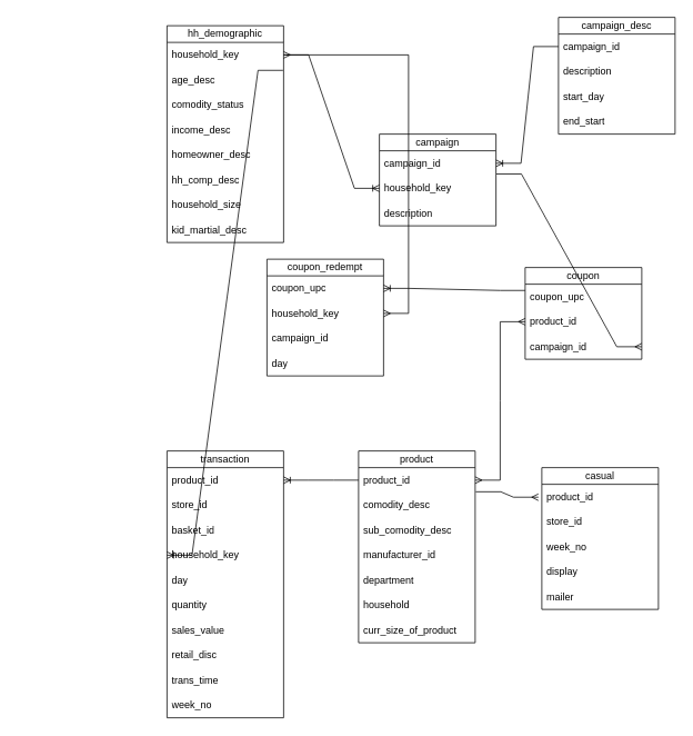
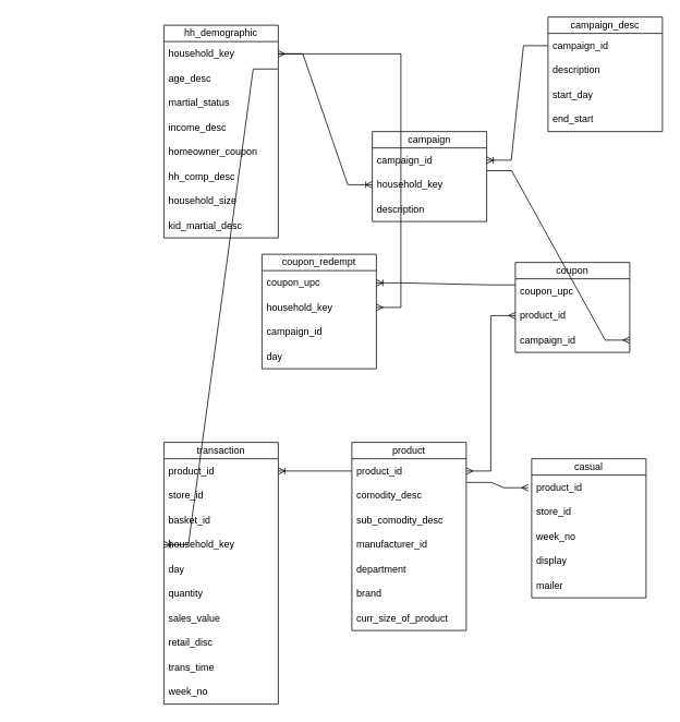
- <mxCell id="5" value="comodity_status" style="text;strokeColor=none;fillColor=none;align=left;verticalAlign=middle;spacingLeft=4;spacingRight=4;overflow=hidden;points=[[0,0.5],[1,0.5]];portConstraint=eastwest;rotatable=0;whiteSpace=wrap;html=1;" parent="2" vertex="1"><mxGeometry y="80" width="140" height="30" as="geometry" /></mxCell>
+ <mxCell id="5" value="martial_status" style="text;strokeColor=none;fillColor=none;align=left;verticalAlign=middle;spacingLeft=4;spacingRight=4;overflow=hidden;points=[[0,0.5],[1,0.5]];portConstraint=eastwest;rotatable=0;whiteSpace=wrap;html=1;" parent="2" vertex="1"><mxGeometry y="80" width="140" height="30" as="geometry" /></mxCell>
- <mxCell id="7" value="homeowner_desc" style="text;strokeColor=none;fillColor=none;align=left;verticalAlign=middle;spacingLeft=4;spacingRight=4;overflow=hidden;points=[[0,0.5],[1,0.5]];portConstraint=eastwest;rotatable=0;whiteSpace=wrap;html=1;" parent="2" vertex="1"><mxGeometry y="140" width="140" height="30" as="geometry" /></mxCell>
+ <mxCell id="7" value="homeowner_coupon" style="text;strokeColor=none;fillColor=none;align=left;verticalAlign=middle;spacingLeft=4;spacingRight=4;overflow=hidden;points=[[0,0.5],[1,0.5]];portConstraint=eastwest;rotatable=0;whiteSpace=wrap;html=1;" parent="2" vertex="1"><mxGeometry y="140" width="140" height="30" as="geometry" /></mxCell>
- <mxCell id="26" value="household" style="text;strokeColor=none;fillColor=none;align=left;verticalAlign=middle;spacingLeft=4;spacingRight=4;overflow=hidden;points=[[0,0.5],[1,0.5]];portConstraint=eastwest;rotatable=0;whiteSpace=wrap;html=1;" parent="20" vertex="1"><mxGeometry y="170" width="140" height="30" as="geometry" /></mxCell>
+ <mxCell id="26" value="brand" style="text;strokeColor=none;fillColor=none;align=left;verticalAlign=middle;spacingLeft=4;spacingRight=4;overflow=hidden;points=[[0,0.5],[1,0.5]];portConstraint=eastwest;rotatable=0;whiteSpace=wrap;html=1;" parent="20" vertex="1"><mxGeometry y="170" width="140" height="30" as="geometry" /></mxCell>
